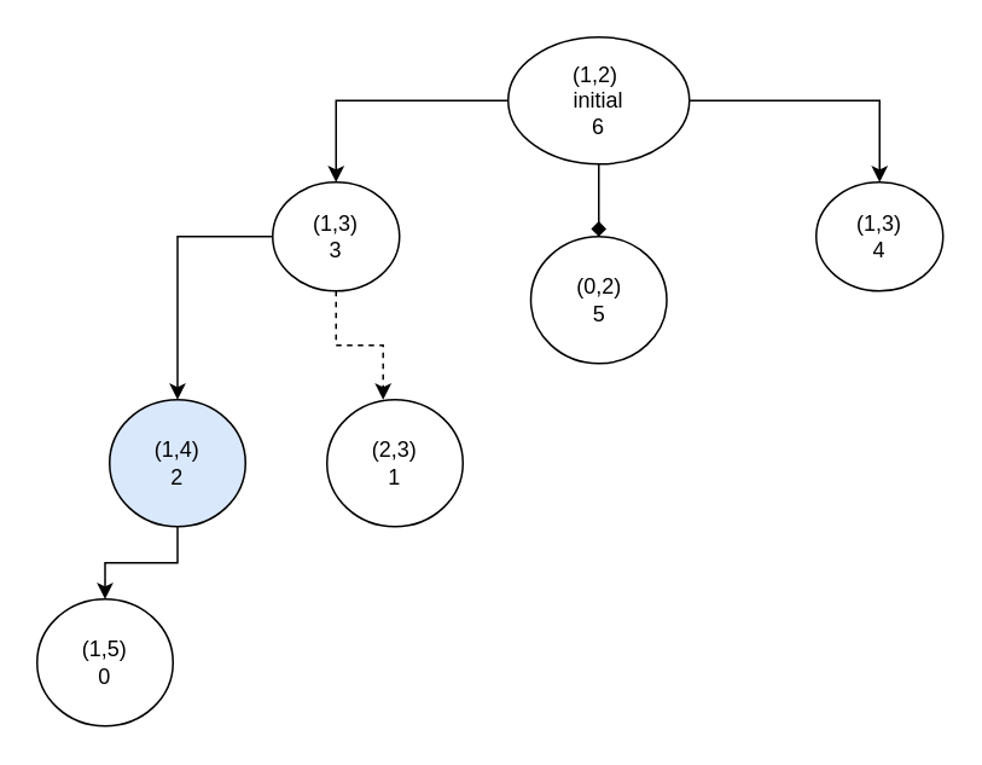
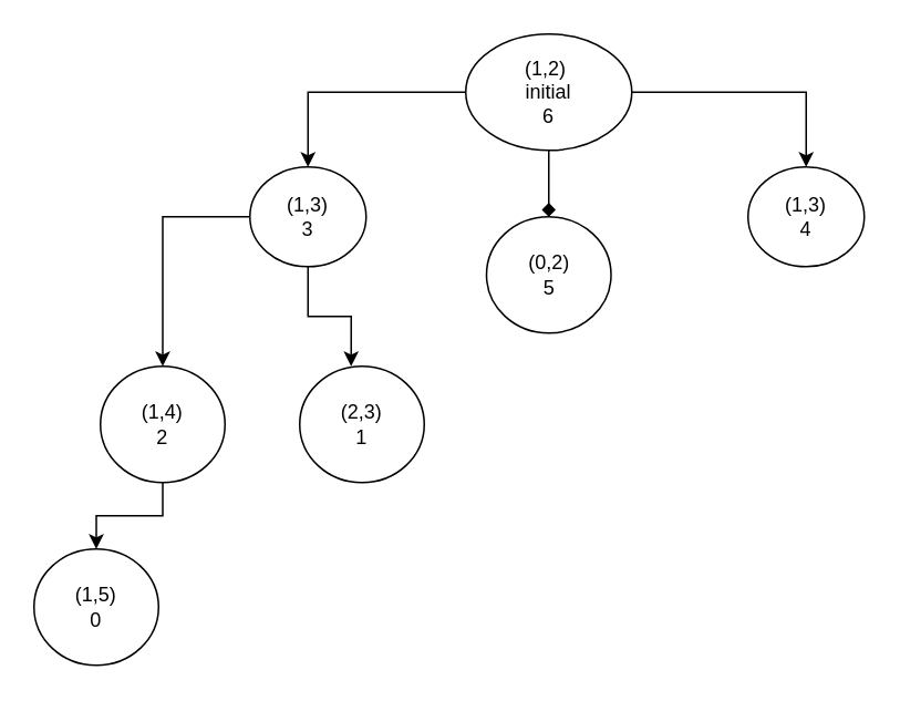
- <mxCell id="7" style="edgeStyle=orthogonalEdgeStyle;rounded=0;orthogonalLoop=1;jettySize=auto;html=1;entryX=0.413;entryY=0;entryDx=0;entryDy=0;entryPerimeter=0;dashed=1;" parent="1" source="9" target="13" edge="1"><mxGeometry relative="1" as="geometry" /></mxCell>
+ <mxCell id="7" style="edgeStyle=orthogonalEdgeStyle;rounded=0;orthogonalLoop=1;jettySize=auto;html=1;entryX=0.413;entryY=0;entryDx=0;entryDy=0;entryPerimeter=0;" parent="1" source="9" target="13" edge="1"><mxGeometry relative="1" as="geometry" /></mxCell>
- <mxCell id="12" value="(1,4)&lt;br&gt;2" style="ellipse;whiteSpace=wrap;html=1;fillColor=#dae8fc;" parent="1" vertex="1"><mxGeometry x="60" y="220" width="75" height="70" as="geometry" /></mxCell>
+ <mxCell id="12" value="(1,4)&lt;br&gt;2" style="ellipse;whiteSpace=wrap;html=1;" parent="1" vertex="1"><mxGeometry x="60" y="220" width="75" height="70" as="geometry" /></mxCell>
